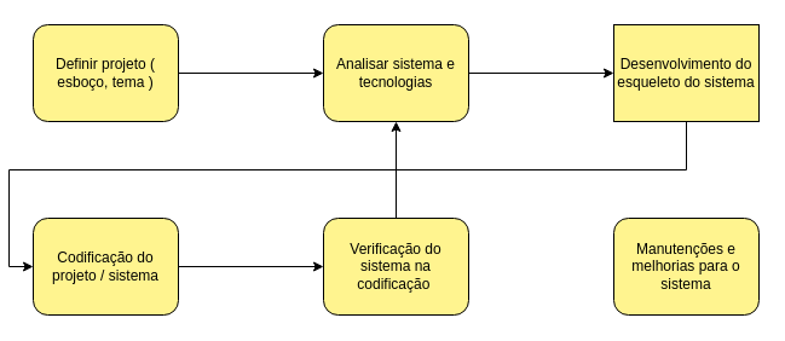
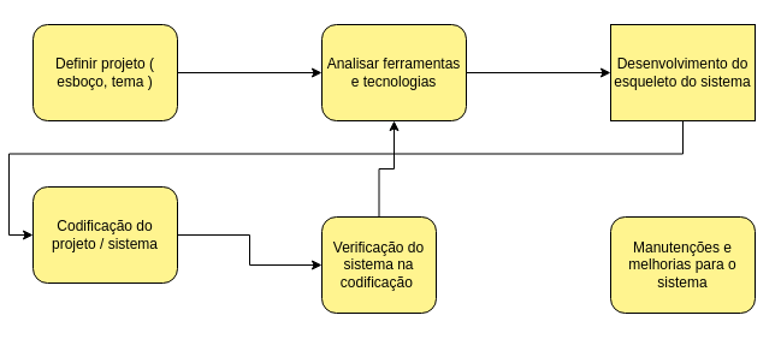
- <mxCell id="5" value="Analisar sistema e tecnologias" style="rounded=1;whiteSpace=wrap;html=1;fillColor=#FFF48F;" vertex="1" parent="1"><mxGeometry x="260" y="20" width="120" height="80" as="geometry" /></mxCell>
+ <mxCell id="5" value="Analisar ferramentas e tecnologias" style="rounded=1;whiteSpace=wrap;html=1;fillColor=#FFF48F;" vertex="1" parent="1"><mxGeometry x="260" y="20" width="120" height="80" as="geometry" /></mxCell>
- <mxCell id="9" value="Codificação do projeto / sistema" style="rounded=1;whiteSpace=wrap;html=1;fillColor=#FFF48F;" vertex="1" parent="1"><mxGeometry x="20" y="180" width="120" height="80" as="geometry" /></mxCell>
+ <mxCell id="9" value="Codificação do projeto / sistema" style="rounded=1;whiteSpace=wrap;html=1;fillColor=#FFF48F;" vertex="1" parent="1"><mxGeometry x="20" y="155" width="120" height="80" as="geometry" /></mxCell>
- <mxCell id="11" value="Verificação do sistema na codificação&amp;nbsp;" style="rounded=1;whiteSpace=wrap;html=1;fillColor=#FFF48F;" vertex="1" parent="1"><mxGeometry x="260" y="180" width="120" height="80" as="geometry" /></mxCell>
+ <mxCell id="11" value="Verificação do sistema na codificação&amp;nbsp;" style="rounded=1;whiteSpace=wrap;html=1;fillColor=#FFF48F;" vertex="1" parent="1"><mxGeometry x="260" y="180" width="95" height="80" as="geometry" /></mxCell>
